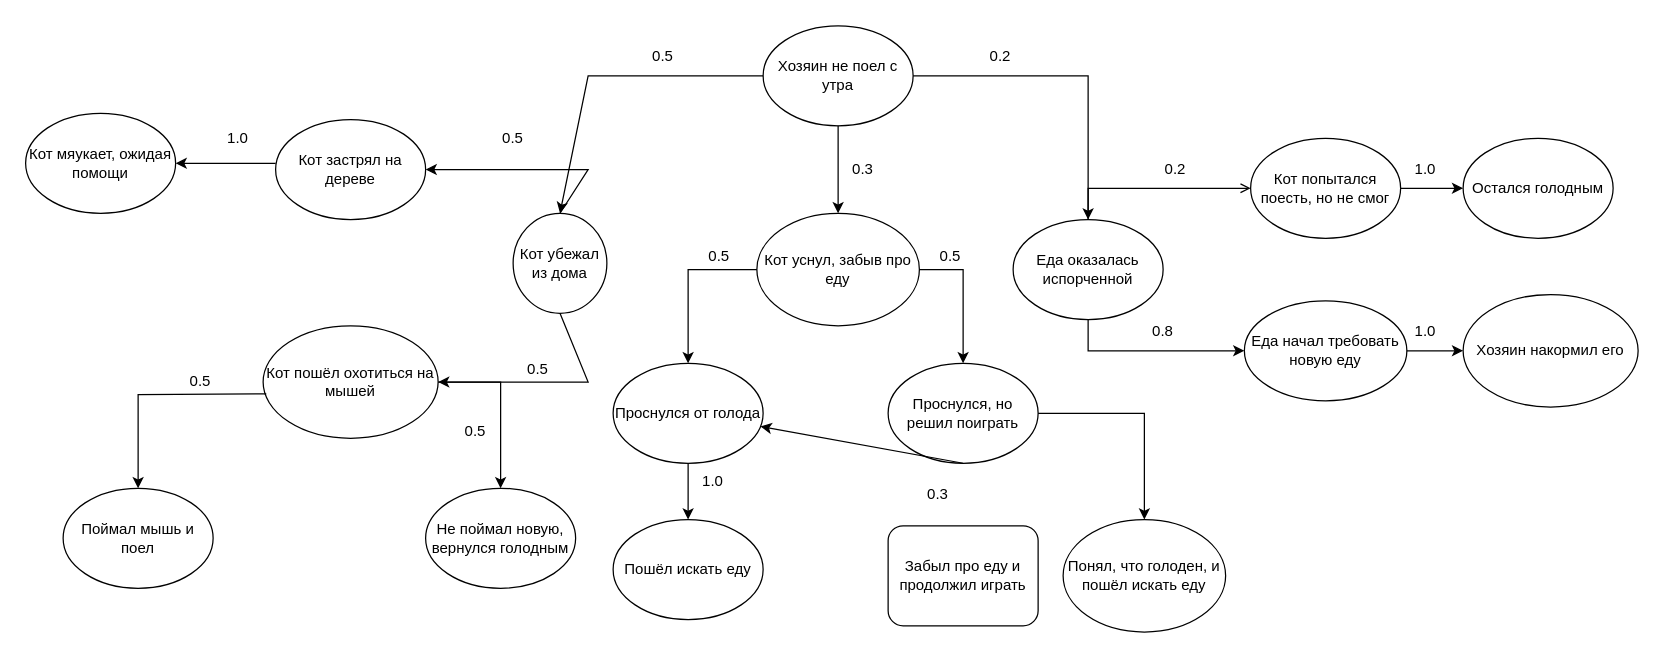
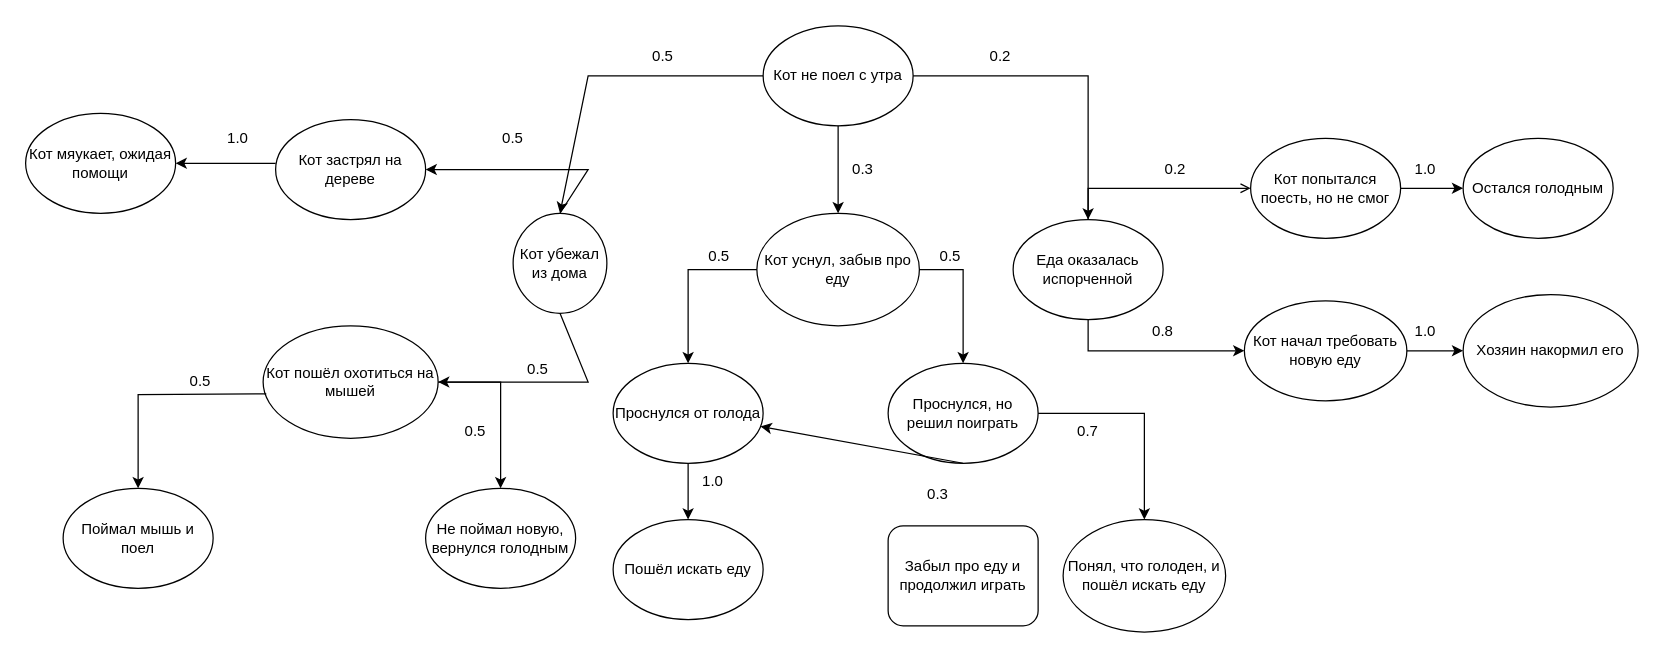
- <mxCell id="2" value="Хозяин не поел с утра" style="ellipse;whiteSpace=wrap;html=1;" vertex="1" parent="1"><mxGeometry x="610" y="20" width="120" height="80" as="geometry" /></mxCell>
+ <mxCell id="2" value="Кот не поел с утра" style="ellipse;whiteSpace=wrap;html=1;" vertex="1" parent="1"><mxGeometry x="610" y="20" width="120" height="80" as="geometry" /></mxCell>
- <mxCell id="25" value="Еда начал требовать новую еду" style="ellipse;whiteSpace=wrap;html=1;" vertex="1" parent="1"><mxGeometry x="995" y="240" width="130" height="80" as="geometry" /></mxCell>
+ <mxCell id="25" value="Кот начал требовать новую еду" style="ellipse;whiteSpace=wrap;html=1;" vertex="1" parent="1"><mxGeometry x="995" y="240" width="130" height="80" as="geometry" /></mxCell>
+ <mxCell id="46" value="0.7" style="text;html=1;align=center;verticalAlign=middle;whiteSpace=wrap;rounded=0;" vertex="1" parent="1"><mxGeometry x="840" y="330" width="60" height="30" as="geometry" /></mxCell>
